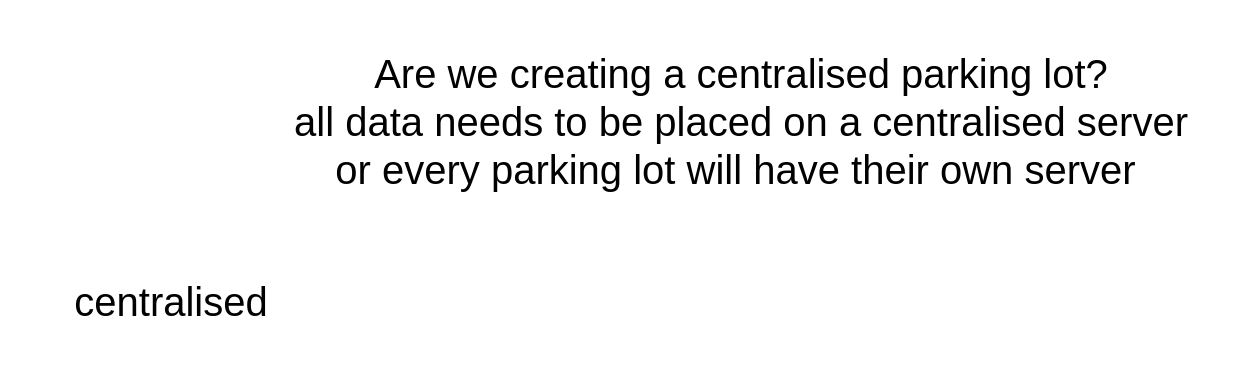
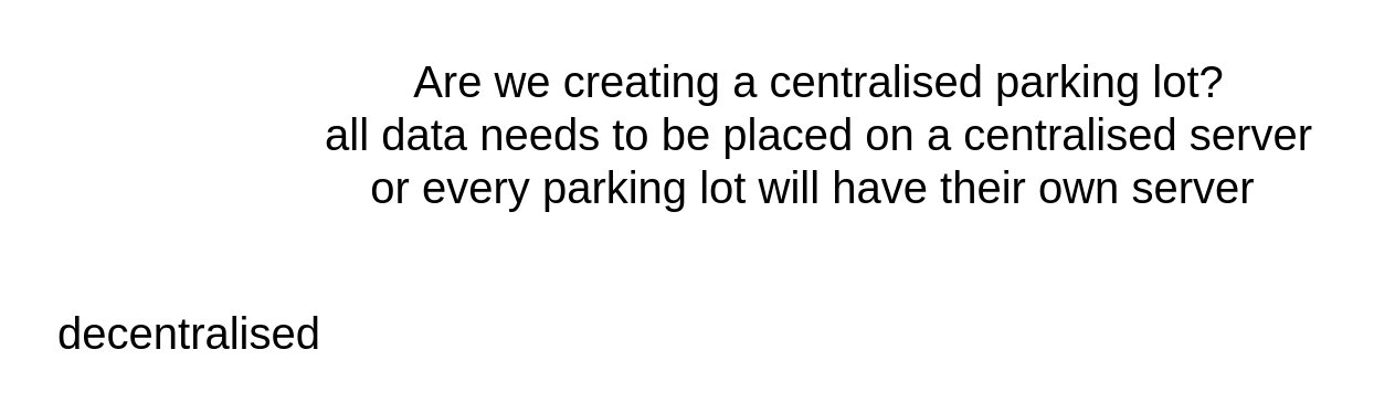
- <mxCell id="3" value="centralised" style="text;html=1;align=center;verticalAlign=middle;resizable=0;points=[];autosize=1;strokeColor=none;fillColor=none;fontSize=20;" vertex="1" parent="1"><mxGeometry x="20" y="135" width="130" height="30" as="geometry" /></mxCell>
+ <mxCell id="3" value="decentralised" style="text;html=1;align=center;verticalAlign=middle;resizable=0;points=[];autosize=1;strokeColor=none;fillColor=none;fontSize=20;" vertex="1" parent="1"><mxGeometry x="20" y="135" width="130" height="30" as="geometry" /></mxCell>
